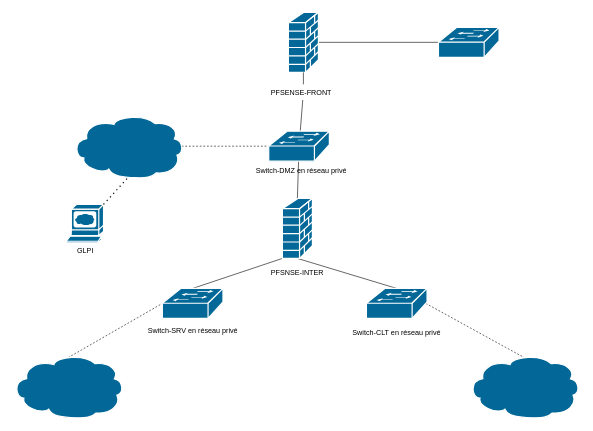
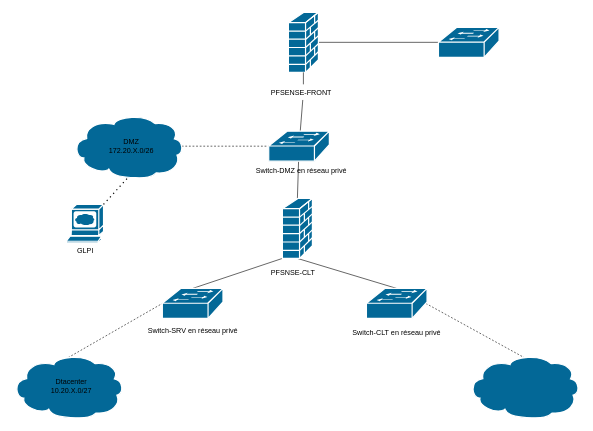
+ <mxCell id="36" value="DMZ&lt;div&gt;172.20.X.0/26&lt;/div&gt;" style="text;html=1;align=center;verticalAlign=middle;whiteSpace=wrap;rounded=0;" vertex="1" parent="34"><mxGeometry x="60" y="38" width="77" height="30" as="geometry" /></mxCell>
- <mxCell id="16" value="PFSNSE-INTER" style="text;strokeColor=none;fillColor=none;align=left;verticalAlign=top;spacingLeft=4;spacingRight=4;overflow=hidden;rotatable=0;points=[[0,0.5],[1,0.5]];portConstraint=eastwest;whiteSpace=wrap;html=1;" vertex="1" parent="14"><mxGeometry y="110" width="105.5" height="26" as="geometry" /></mxCell>
+ <mxCell id="16" value="PFSNSE-CLT" style="text;strokeColor=none;fillColor=none;align=left;verticalAlign=top;spacingLeft=4;spacingRight=4;overflow=hidden;rotatable=0;points=[[0,0.5],[1,0.5]];portConstraint=eastwest;whiteSpace=wrap;html=1;" vertex="1" parent="14"><mxGeometry y="110" width="105.5" height="26" as="geometry" /></mxCell>
+ <mxCell id="31" value="Dtacenter&lt;div&gt;10.20.X.0/27&lt;/div&gt;" style="text;html=1;align=center;verticalAlign=middle;whiteSpace=wrap;rounded=0;" vertex="1" parent="29"><mxGeometry x="60" y="38" width="77" height="30" as="geometry" /></mxCell>
